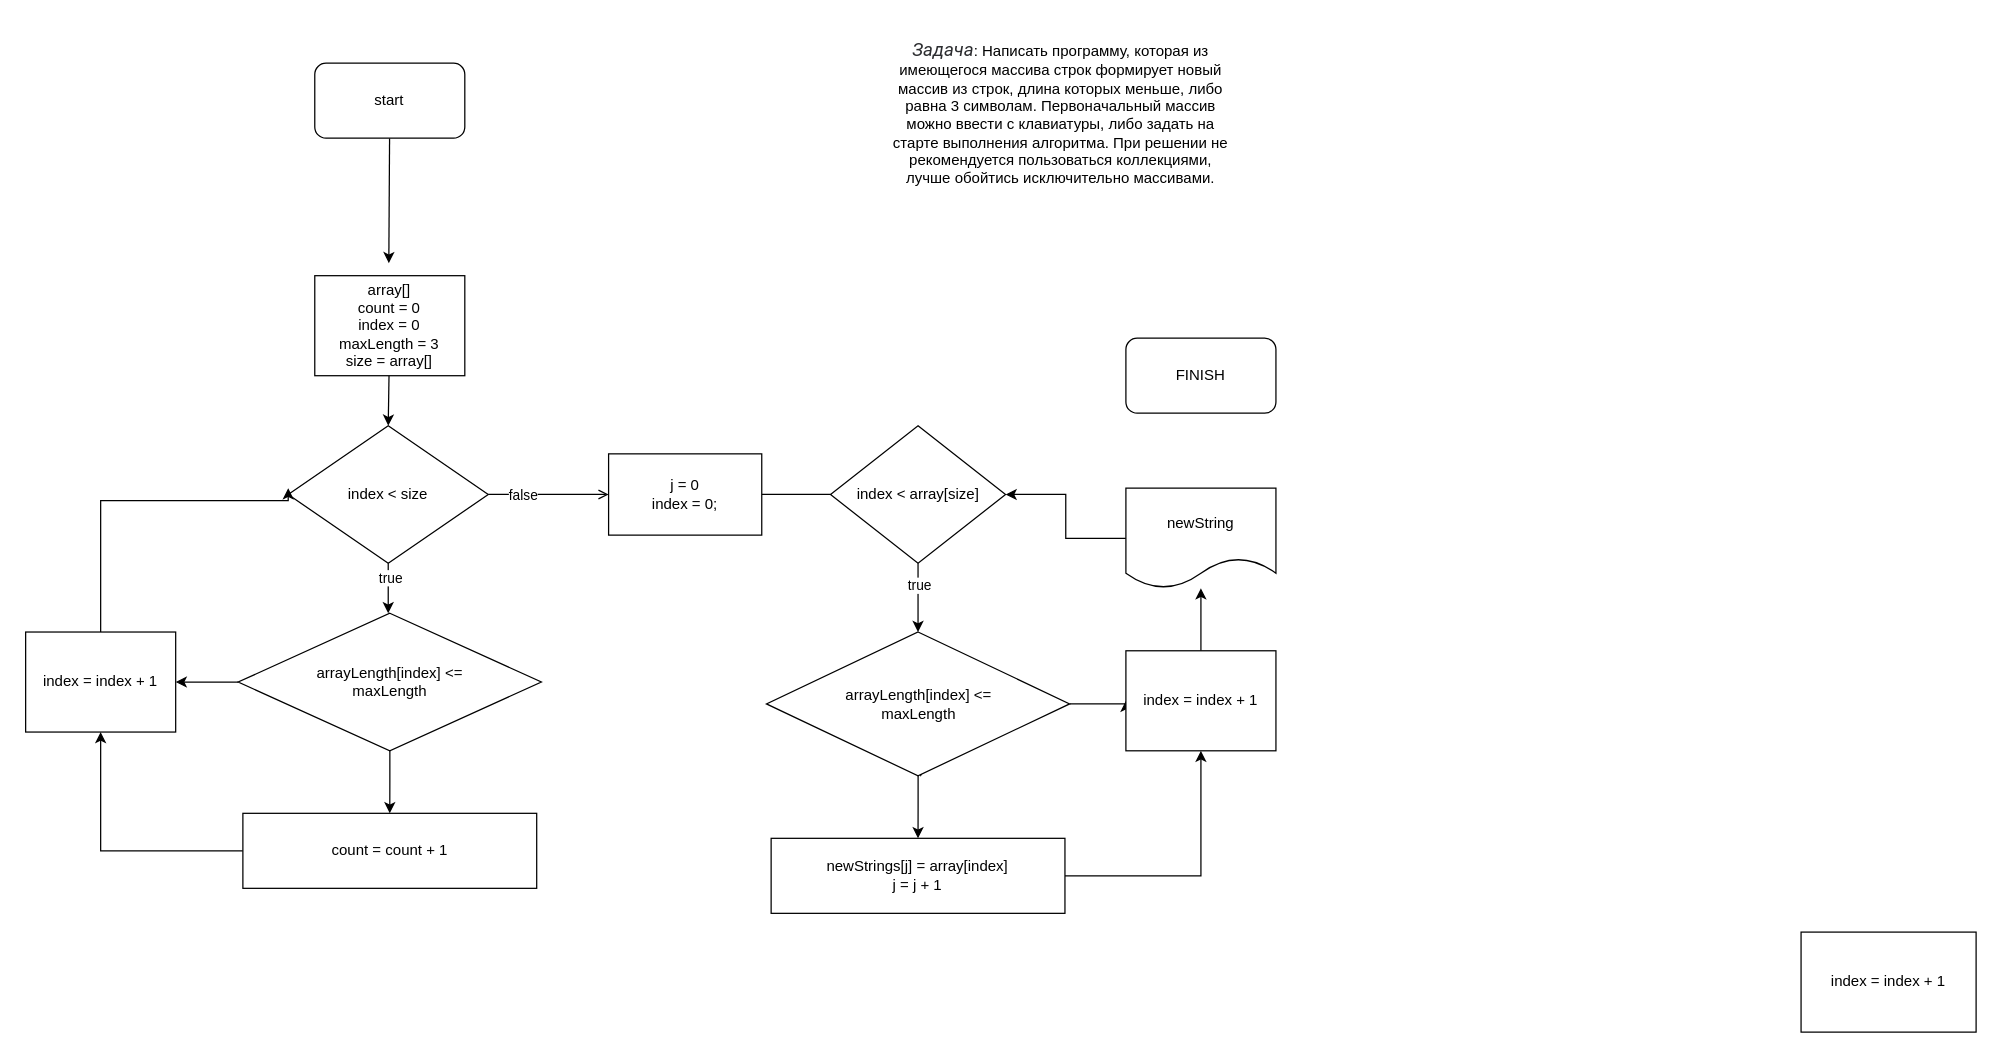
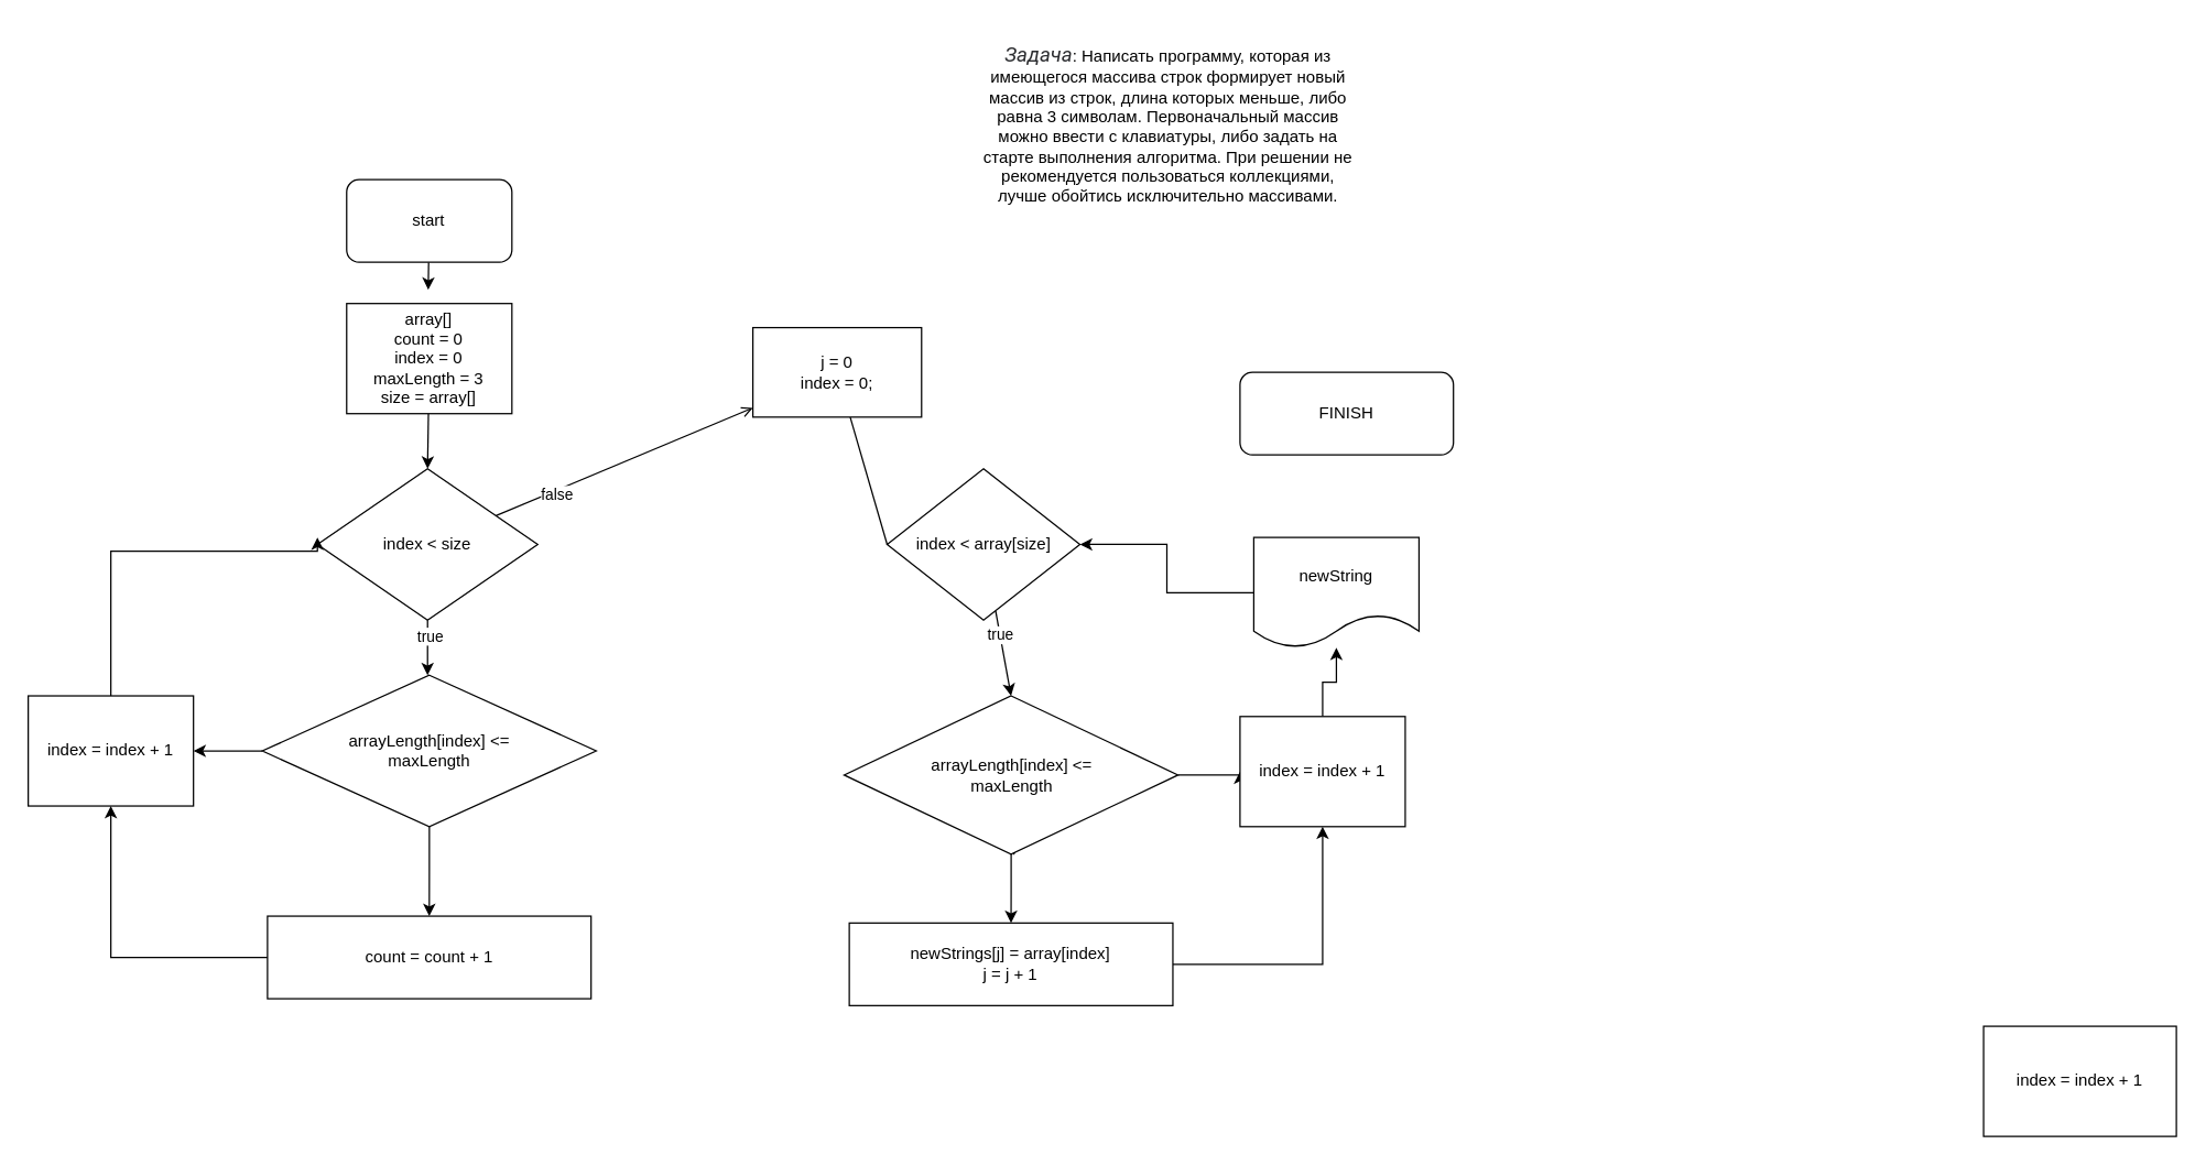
- <mxCell id="3" value="start" style="rounded=1;whiteSpace=wrap;html=1;" vertex="1" parent="1"><mxGeometry x="251.25" y="50" width="120" height="60" as="geometry" /></mxCell>
+ <mxCell id="3" value="start" style="rounded=1;whiteSpace=wrap;html=1;" vertex="1" parent="1"><mxGeometry x="251.25" y="130" width="120" height="60" as="geometry" /></mxCell>
- <mxCell id="6" value="FINISH" style="rounded=1;whiteSpace=wrap;html=1;" vertex="1" parent="1"><mxGeometry x="900" y="270" width="120" height="60" as="geometry" /></mxCell>
+ <mxCell id="6" value="FINISH" style="rounded=1;whiteSpace=wrap;html=1;" vertex="1" parent="1"><mxGeometry x="900" y="270" width="155" height="60" as="geometry" /></mxCell>
- <mxCell id="20" value="j = 0&lt;br&gt;index = 0;" style="rounded=0;whiteSpace=wrap;html=1;" vertex="1" parent="1"><mxGeometry x="486.25" y="362.5" width="122.5" height="65" as="geometry" /></mxCell>
+ <mxCell id="20" value="j = 0&lt;br&gt;index = 0;" style="rounded=0;whiteSpace=wrap;html=1;" vertex="1" parent="1"><mxGeometry x="546.25" y="237.5" width="122.5" height="65" as="geometry" /></mxCell>
- <mxCell id="23" value="index &amp;lt; array[size]" style="rhombus;whiteSpace=wrap;html=1;" vertex="1" parent="1"><mxGeometry x="663.75" y="340" width="140" height="110" as="geometry" /></mxCell>
+ <mxCell id="23" value="index &amp;lt; array[size]" style="rhombus;whiteSpace=wrap;html=1;" vertex="1" parent="1"><mxGeometry x="643.75" y="340" width="140" height="110" as="geometry" /></mxCell>
- <mxCell id="34" value="newString" style="shape=document;whiteSpace=wrap;html=1;boundedLbl=1;" vertex="1" parent="1"><mxGeometry x="900" y="390" width="120" height="80" as="geometry" /></mxCell>
+ <mxCell id="34" value="newString" style="shape=document;whiteSpace=wrap;html=1;boundedLbl=1;" vertex="1" parent="1"><mxGeometry x="910" y="390" width="120" height="80" as="geometry" /></mxCell>
- <mxCell id="16" value="count = count + 1" style="rounded=0;whiteSpace=wrap;html=1;" vertex="1" parent="1"><mxGeometry x="193.75" y="650" width="235" height="60" as="geometry" /></mxCell>
+ <mxCell id="16" value="count = count + 1" style="rounded=0;whiteSpace=wrap;html=1;" vertex="1" parent="1"><mxGeometry x="193.75" y="665" width="235" height="60" as="geometry" /></mxCell>
